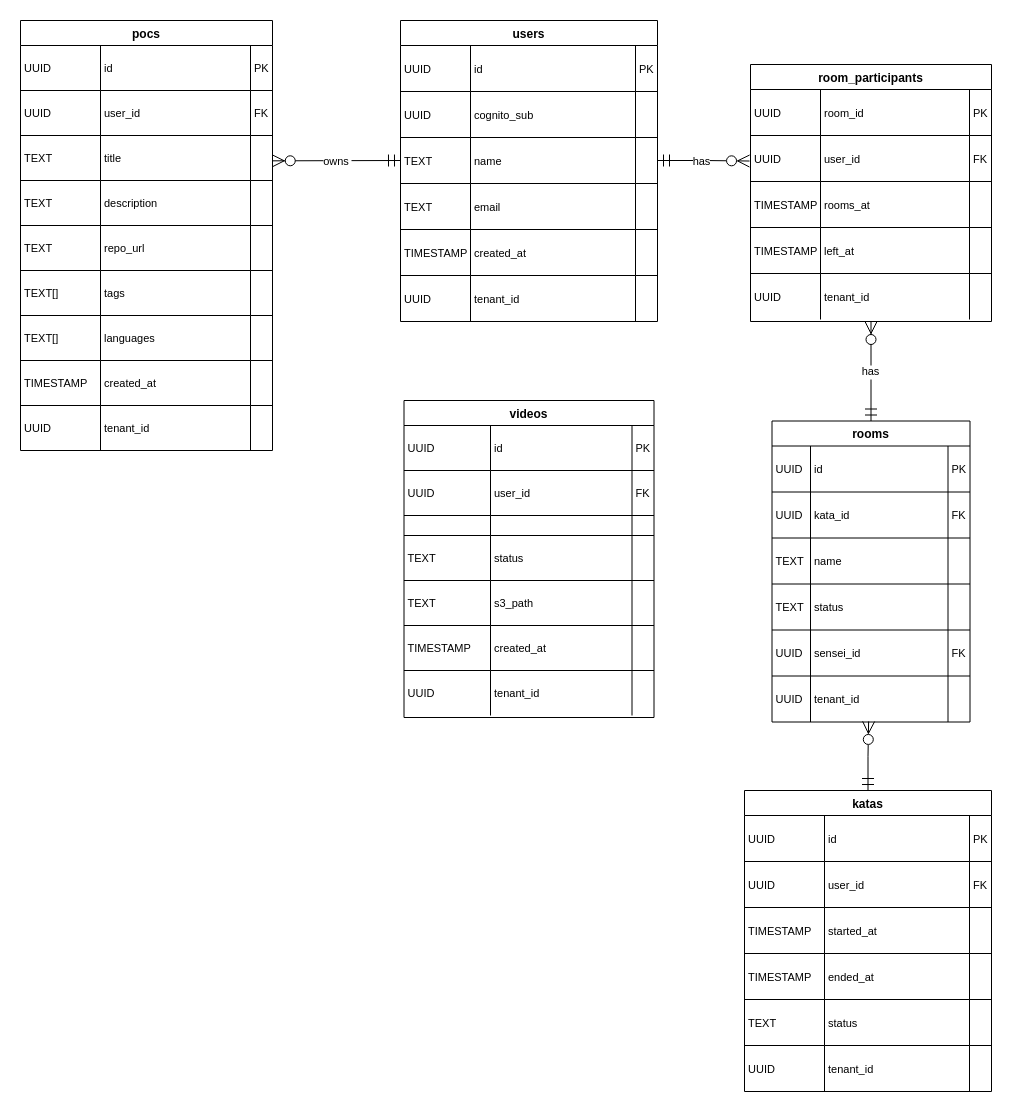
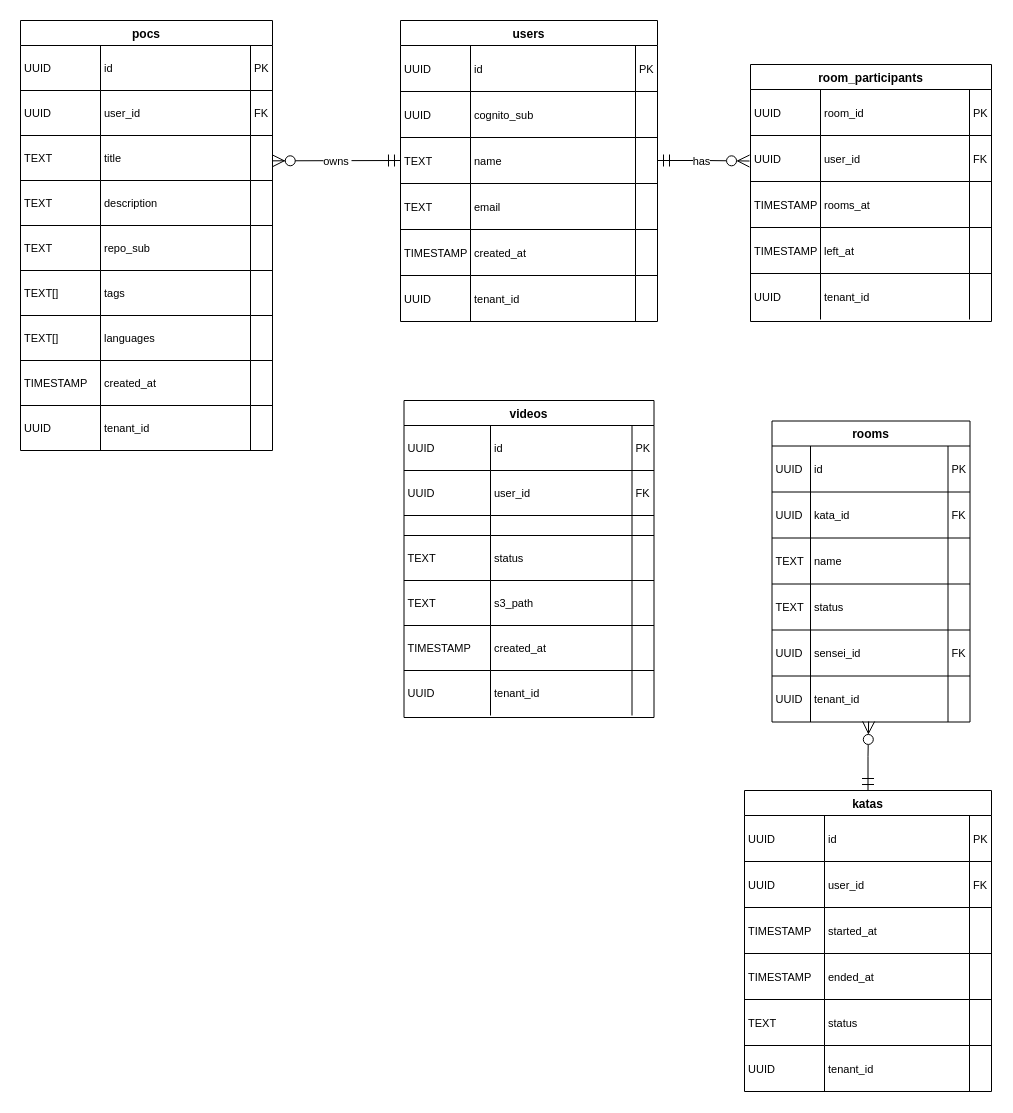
- <mxCell id="46" value="repo_url" style="shape=partialRectangle;connectable=0;fillColor=none;top=0;left=0;bottom=0;right=0;align=left;spacingLeft=2;overflow=hidden;fontSize=11;" vertex="1" parent="44"><mxGeometry x="80" width="150" height="45" as="geometry"><mxRectangle width="150" height="45" as="alternateBounds" /></mxGeometry></mxCell>
+ <mxCell id="46" value="repo_sub" style="shape=partialRectangle;connectable=0;fillColor=none;top=0;left=0;bottom=0;right=0;align=left;spacingLeft=2;overflow=hidden;fontSize=11;" vertex="1" parent="44"><mxGeometry x="80" width="150" height="45" as="geometry"><mxRectangle width="150" height="45" as="alternateBounds" /></mxGeometry></mxCell>
- <mxCell id="165" value="has" style="curved=0;startArrow=ERmandOne;startSize=10;;endArrow=ERzeroToMany;endSize=10;;exitX=0.5;exitY=0;rounded=0;exitDx=0;exitDy=0;entryX=0.5;entryY=1;entryDx=0;entryDy=0;" edge="1" parent="1" source="89" target="114"><mxGeometry relative="1" as="geometry"><Array as="points" /><mxPoint x="870" y="340" as="targetPoint" /></mxGeometry></mxCell>
